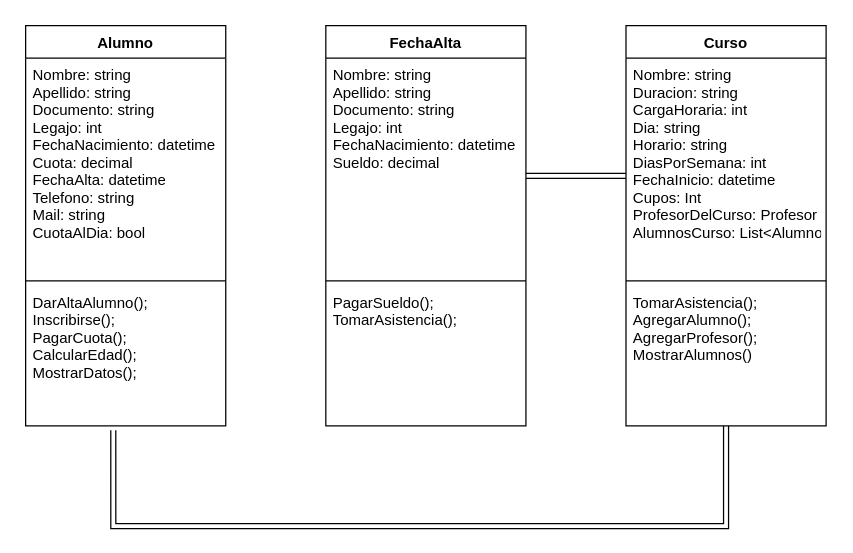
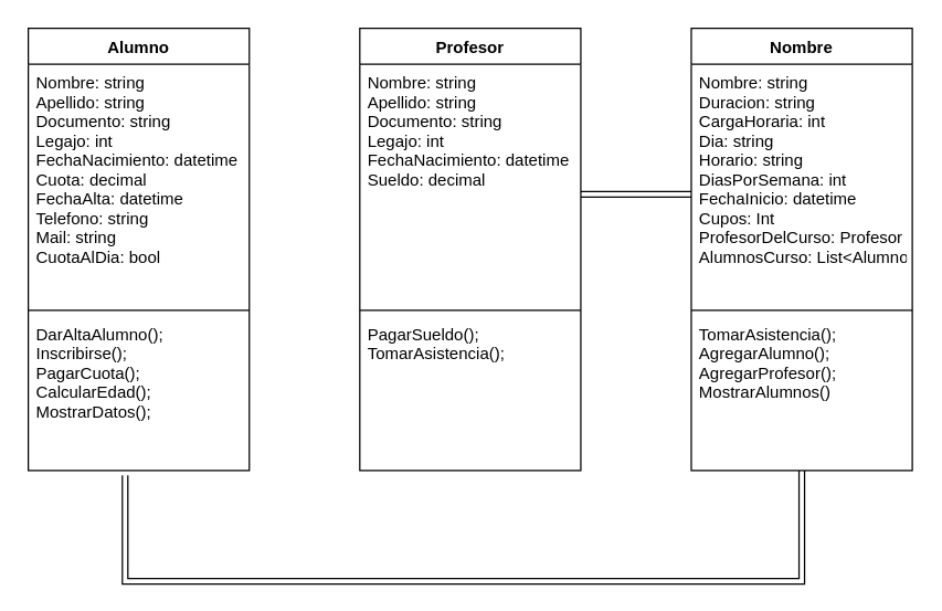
- <mxCell id="6" value="FechaAlta" style="swimlane;fontStyle=1;align=center;verticalAlign=top;childLayout=stackLayout;horizontal=1;startSize=26;horizontalStack=0;resizeParent=1;resizeParentMax=0;resizeLast=0;collapsible=1;marginBottom=0;" parent="1" vertex="1"><mxGeometry x="260" y="20" width="160" height="320" as="geometry"><mxRectangle x="40" y="40" width="80" height="26" as="alternateBounds" /></mxGeometry></mxCell>
+ <mxCell id="6" value="Profesor" style="swimlane;fontStyle=1;align=center;verticalAlign=top;childLayout=stackLayout;horizontal=1;startSize=26;horizontalStack=0;resizeParent=1;resizeParentMax=0;resizeLast=0;collapsible=1;marginBottom=0;" parent="1" vertex="1"><mxGeometry x="260" y="20" width="160" height="320" as="geometry"><mxRectangle x="40" y="40" width="80" height="26" as="alternateBounds" /></mxGeometry></mxCell>
- <mxCell id="11" value="Curso" style="swimlane;fontStyle=1;align=center;verticalAlign=top;childLayout=stackLayout;horizontal=1;startSize=26;horizontalStack=0;resizeParent=1;resizeParentMax=0;resizeLast=0;collapsible=1;marginBottom=0;" parent="1" vertex="1"><mxGeometry x="500" y="20" width="160" height="320" as="geometry"><mxRectangle x="40" y="40" width="80" height="26" as="alternateBounds" /></mxGeometry></mxCell>
+ <mxCell id="11" value="Nombre" style="swimlane;fontStyle=1;align=center;verticalAlign=top;childLayout=stackLayout;horizontal=1;startSize=26;horizontalStack=0;resizeParent=1;resizeParentMax=0;resizeLast=0;collapsible=1;marginBottom=0;" parent="1" vertex="1"><mxGeometry x="500" y="20" width="160" height="320" as="geometry"><mxRectangle x="40" y="40" width="80" height="26" as="alternateBounds" /></mxGeometry></mxCell>
